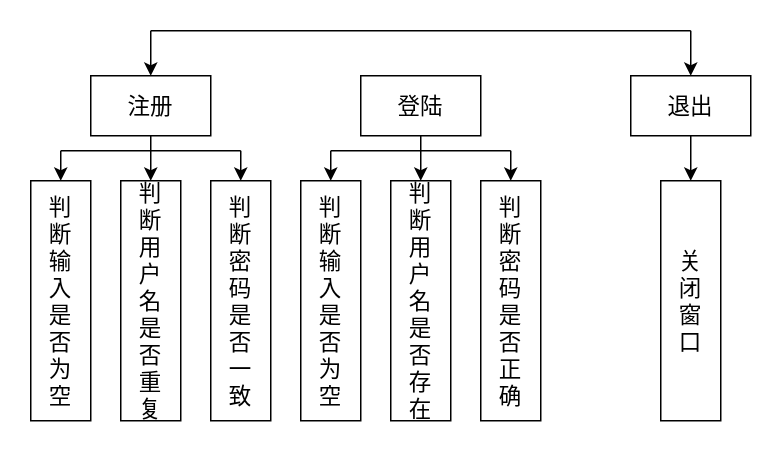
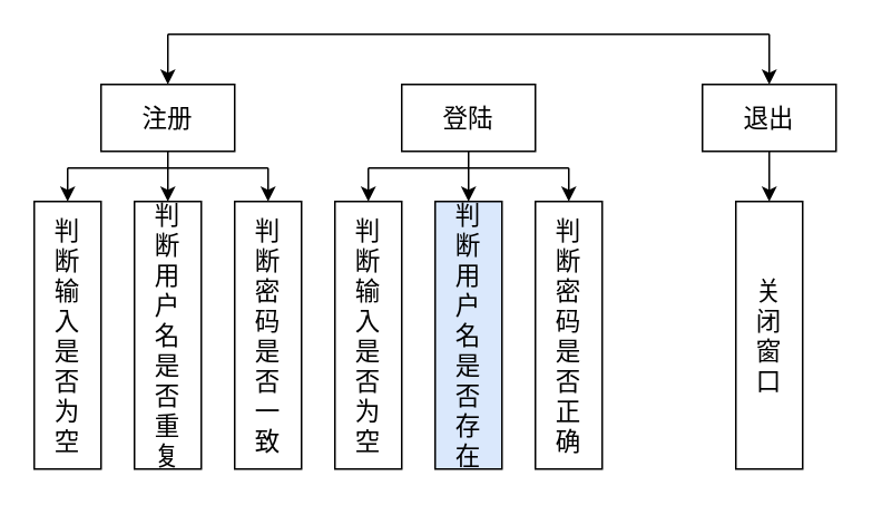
- <mxCell id="18" value="&lt;div&gt;&lt;span style=&quot;font-size: 15px&quot;&gt;判&lt;/span&gt;&lt;/div&gt;&lt;div&gt;&lt;span style=&quot;font-size: 15px&quot;&gt;断&lt;/span&gt;&lt;/div&gt;&lt;div&gt;&lt;span style=&quot;font-size: 15px&quot;&gt;用&lt;/span&gt;&lt;/div&gt;&lt;div&gt;&lt;span style=&quot;font-size: 15px&quot;&gt;户&lt;/span&gt;&lt;/div&gt;&lt;div&gt;&lt;span style=&quot;font-size: 15px&quot;&gt;名&lt;/span&gt;&lt;/div&gt;&lt;div&gt;&lt;span style=&quot;font-size: 15px&quot;&gt;是&lt;/span&gt;&lt;/div&gt;&lt;div&gt;&lt;span style=&quot;font-size: 15px&quot;&gt;否&lt;/span&gt;&lt;/div&gt;&lt;div&gt;&lt;span style=&quot;font-size: 15px&quot;&gt;存&lt;/span&gt;&lt;/div&gt;&lt;div&gt;&lt;span style=&quot;font-size: 15px&quot;&gt;在&lt;/span&gt;&lt;/div&gt;" style="whiteSpace=wrap;html=1;rounded=0;align=center;" vertex="1" parent="1"><mxGeometry x="260" y="120" width="40" height="160" as="geometry" /></mxCell>
+ <mxCell id="18" value="&lt;div&gt;&lt;span style=&quot;font-size: 15px&quot;&gt;判&lt;/span&gt;&lt;/div&gt;&lt;div&gt;&lt;span style=&quot;font-size: 15px&quot;&gt;断&lt;/span&gt;&lt;/div&gt;&lt;div&gt;&lt;span style=&quot;font-size: 15px&quot;&gt;用&lt;/span&gt;&lt;/div&gt;&lt;div&gt;&lt;span style=&quot;font-size: 15px&quot;&gt;户&lt;/span&gt;&lt;/div&gt;&lt;div&gt;&lt;span style=&quot;font-size: 15px&quot;&gt;名&lt;/span&gt;&lt;/div&gt;&lt;div&gt;&lt;span style=&quot;font-size: 15px&quot;&gt;是&lt;/span&gt;&lt;/div&gt;&lt;div&gt;&lt;span style=&quot;font-size: 15px&quot;&gt;否&lt;/span&gt;&lt;/div&gt;&lt;div&gt;&lt;span style=&quot;font-size: 15px&quot;&gt;存&lt;/span&gt;&lt;/div&gt;&lt;div&gt;&lt;span style=&quot;font-size: 15px&quot;&gt;在&lt;/span&gt;&lt;/div&gt;" style="whiteSpace=wrap;html=1;rounded=0;align=center;fillColor=#dae8fc;" vertex="1" parent="1"><mxGeometry x="260" y="120" width="40" height="160" as="geometry" /></mxCell>
